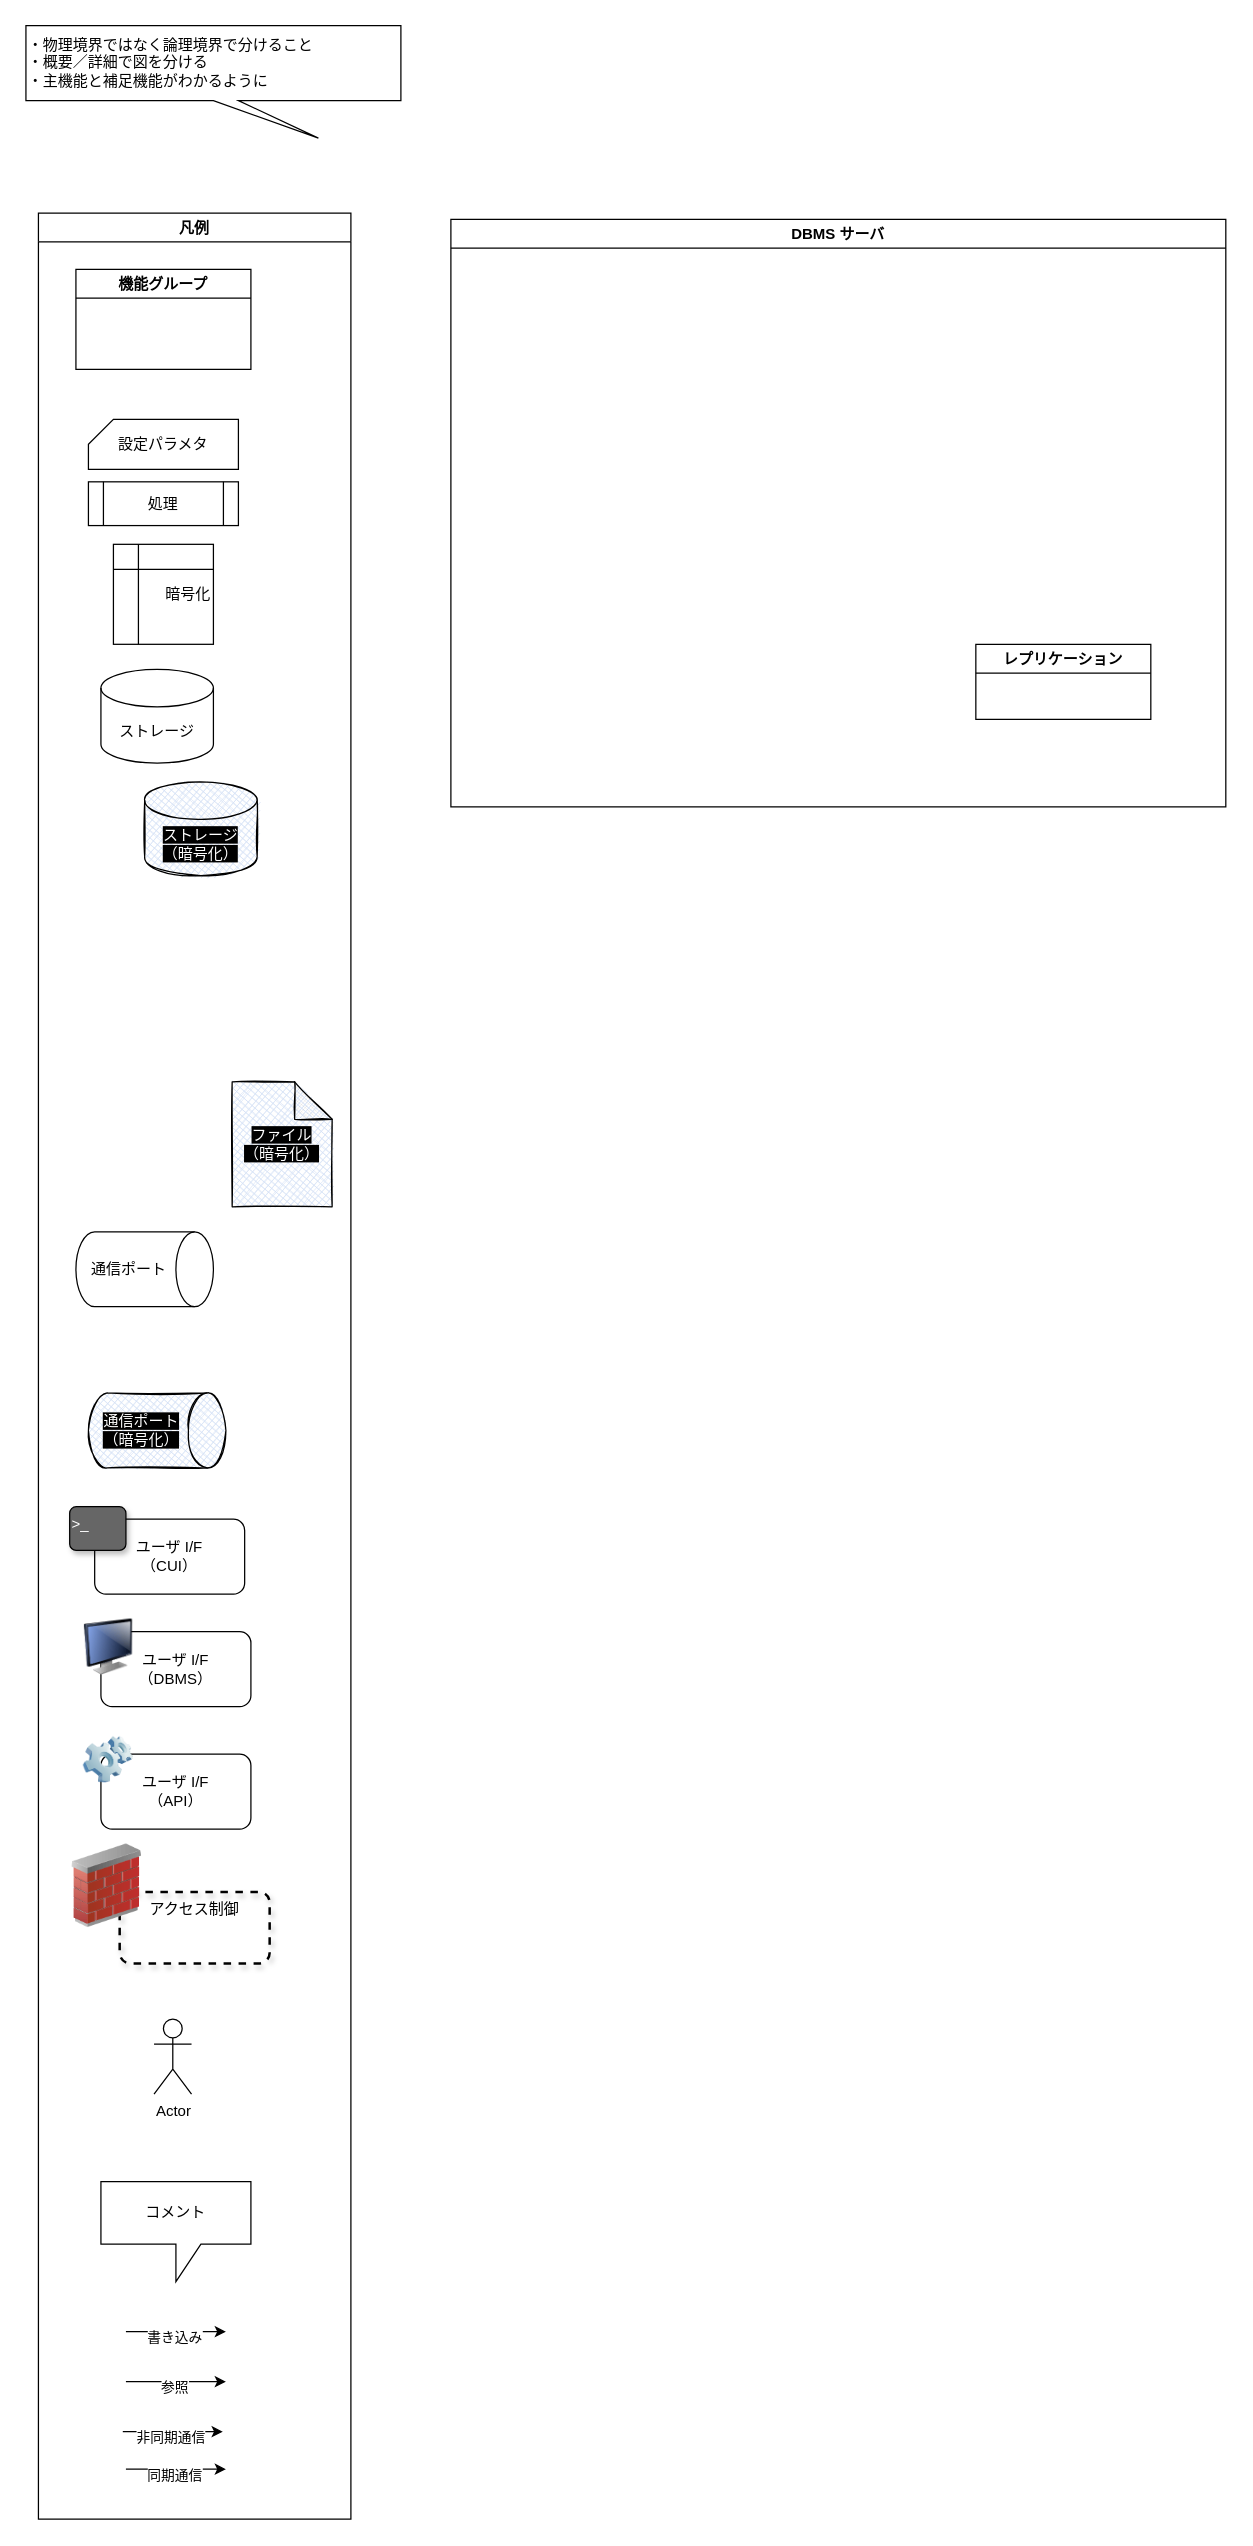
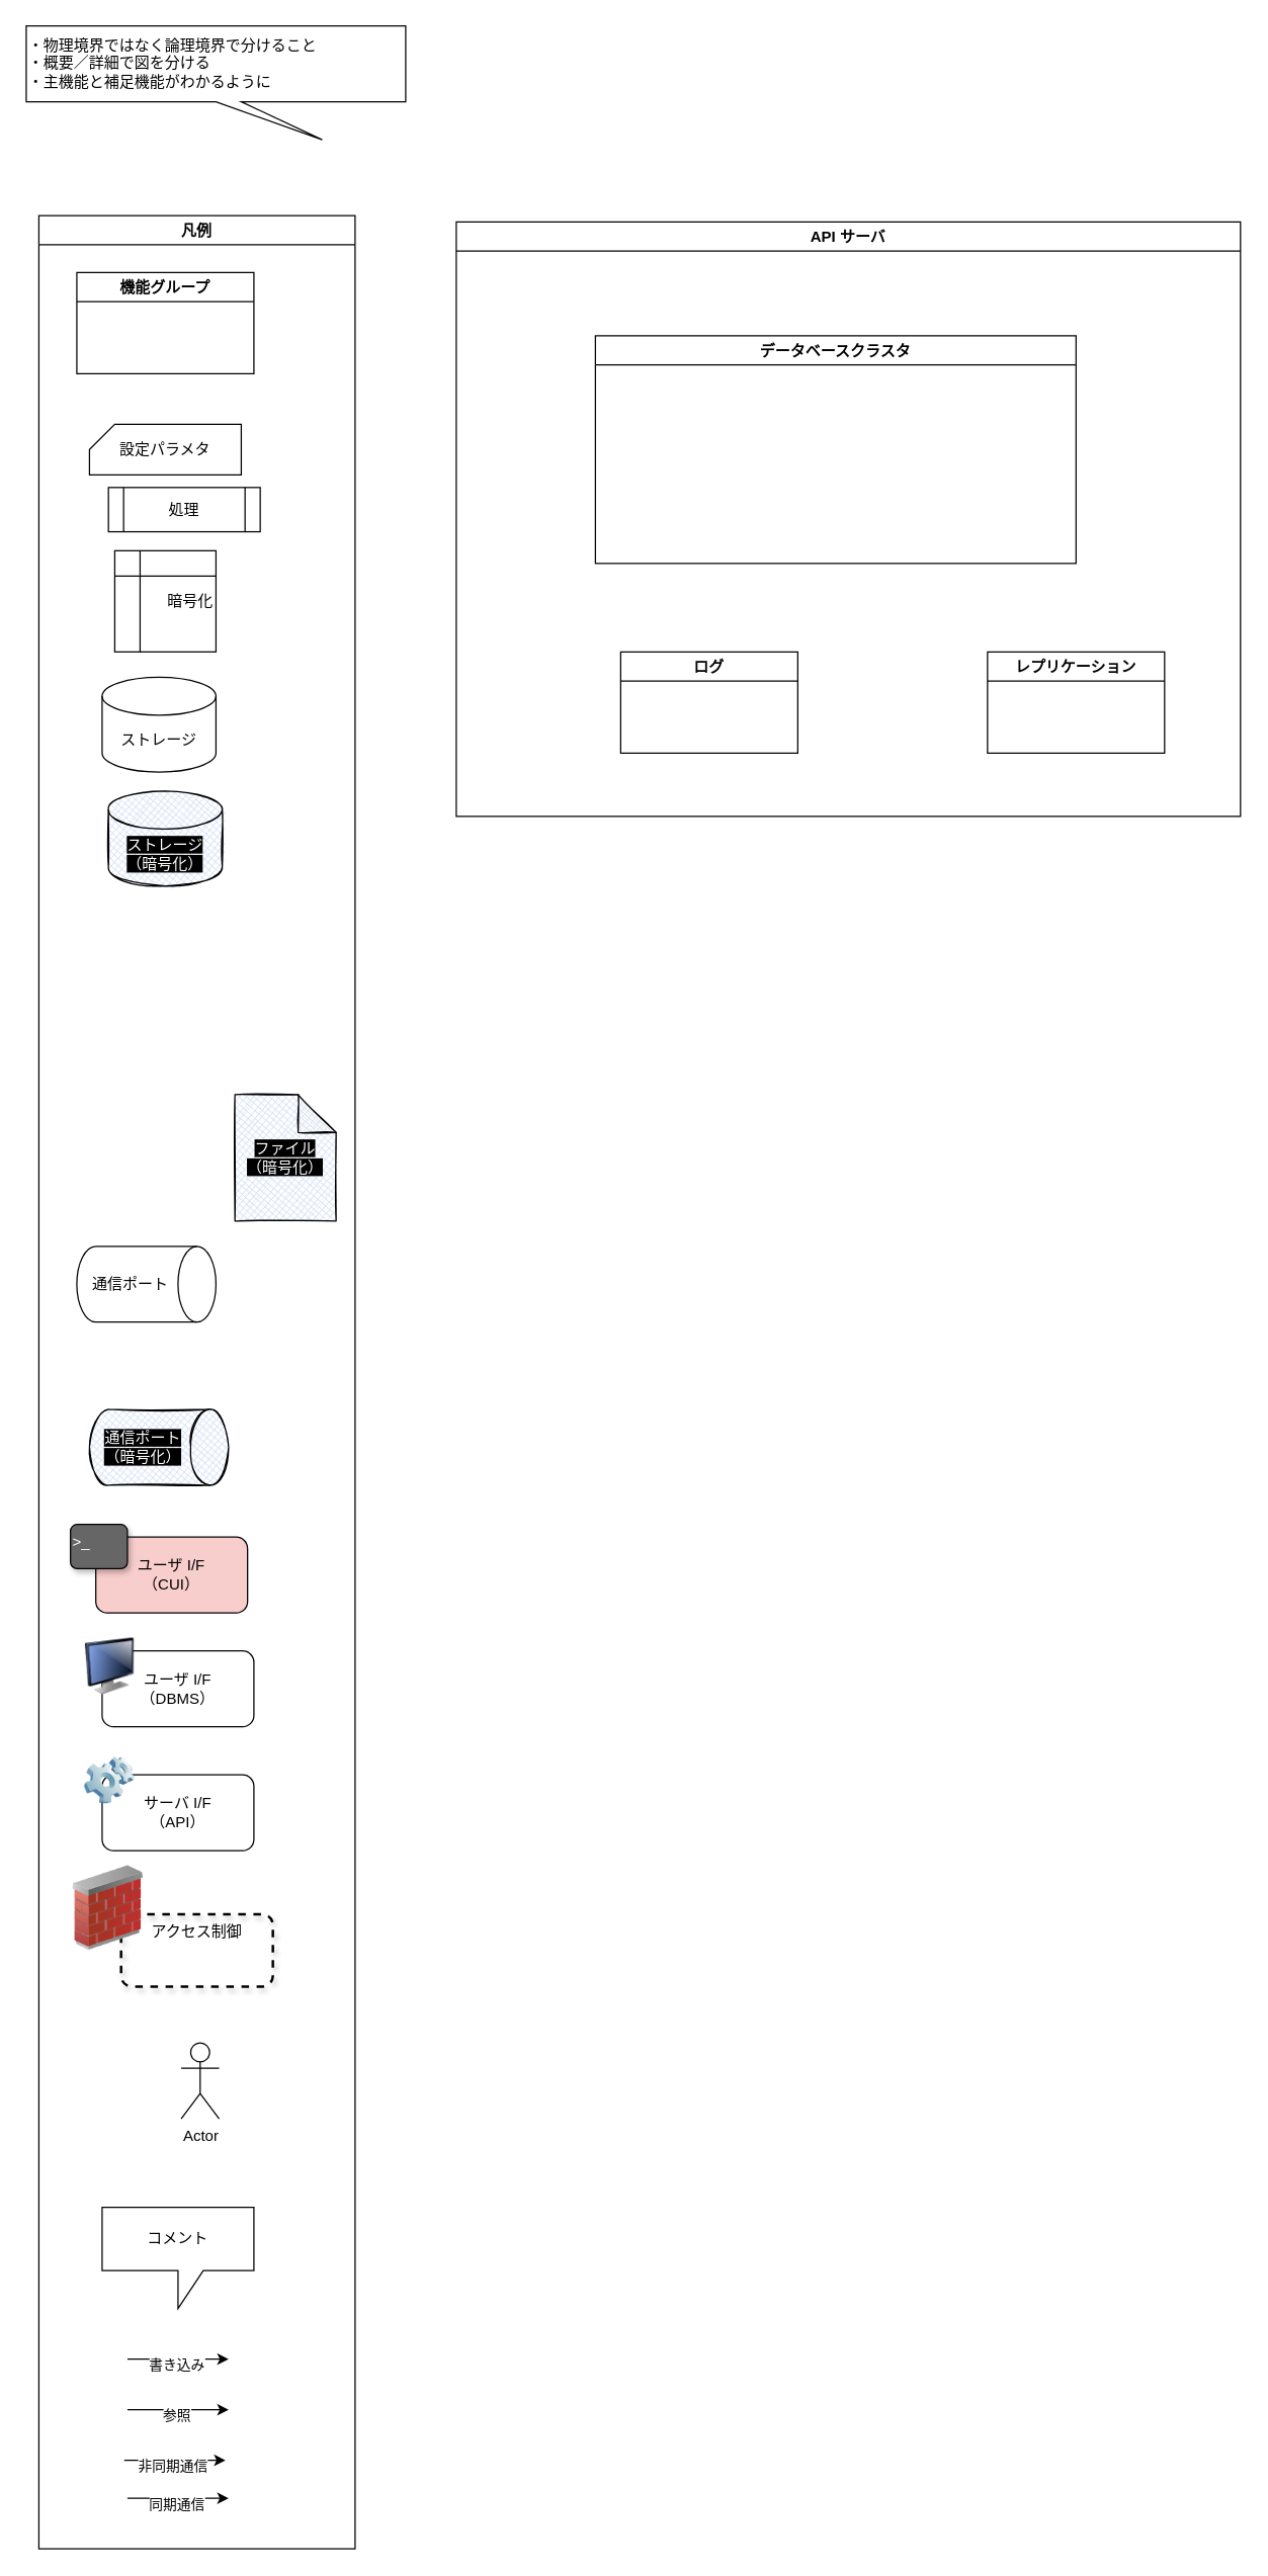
- <mxCell id="35" value="DBMS サーバ" style="swimlane;align=center;" vertex="1" parent="1"><mxGeometry x="360" y="175" width="620" height="470" as="geometry" /></mxCell>
+ <mxCell id="35" value="API サーバ" style="swimlane;align=center;" vertex="1" parent="1"><mxGeometry x="360" y="175" width="620" height="470" as="geometry" /></mxCell>
+ <mxCell id="36" value="データベースクラスタ" style="swimlane;align=center;" vertex="1" parent="35"><mxGeometry x="110" y="90" width="380" height="180" as="geometry" /></mxCell>
- <mxCell id="6" value="処理" style="shape=process;whiteSpace=wrap;html=1;backgroundOutline=1;align=center;" parent="3" vertex="1"><mxGeometry x="40" y="215" width="120" height="35" as="geometry" /></mxCell>
+ <mxCell id="6" value="処理" style="shape=process;whiteSpace=wrap;html=1;backgroundOutline=1;align=center;" parent="3" vertex="1"><mxGeometry x="55" y="215" width="120" height="35" as="geometry" /></mxCell>
- <mxCell id="37" value="レプリケーション" style="swimlane;align=center;" vertex="1" parent="35"><mxGeometry x="420" y="340" width="140" height="60" as="geometry" /></mxCell>
+ <mxCell id="37" value="レプリケーション" style="swimlane;align=center;" vertex="1" parent="35"><mxGeometry x="420" y="340" width="140" height="80" as="geometry" /></mxCell>
+ <mxCell id="38" value="ログ" style="swimlane;align=center;" vertex="1" parent="35"><mxGeometry x="130" y="340" width="140" height="80" as="geometry" /></mxCell>
- <mxCell id="14" value="&lt;font color=&quot;#ffffff&quot; style=&quot;background-color: rgb(0 , 0 , 0)&quot;&gt;ストレージ&lt;br&gt;（暗号化）&lt;/font&gt;" style="shape=cylinder3;whiteSpace=wrap;html=1;boundedLbl=1;backgroundOutline=1;size=15;align=center;sketch=1;fillStyle=cross-hatch;fillColor=#D4E1F5;" parent="3" vertex="1"><mxGeometry x="85" y="455" width="90" height="75" as="geometry" /></mxCell>
+ <mxCell id="14" value="&lt;font color=&quot;#ffffff&quot; style=&quot;background-color: rgb(0 , 0 , 0)&quot;&gt;ストレージ&lt;br&gt;（暗号化）&lt;/font&gt;" style="shape=cylinder3;whiteSpace=wrap;html=1;boundedLbl=1;backgroundOutline=1;size=15;align=center;sketch=1;fillStyle=cross-hatch;fillColor=#D4E1F5;" parent="3" vertex="1"><mxGeometry x="55" y="455" width="90" height="75" as="geometry" /></mxCell>
- <mxCell id="25" value="&lt;span&gt;ユーザ I/F&lt;/span&gt;&lt;br&gt;&lt;span&gt;（CUI）&lt;/span&gt;" style="rounded=1;whiteSpace=wrap;html=1;sketch=0;gradientDirection=south;fillColor=#FFFFFF;" parent="24" vertex="1"><mxGeometry x="20" y="10" width="120" height="60" as="geometry" /></mxCell>
+ <mxCell id="25" value="&lt;span&gt;ユーザ I/F&lt;/span&gt;&lt;br&gt;&lt;span&gt;（CUI）&lt;/span&gt;" style="rounded=1;whiteSpace=wrap;html=1;sketch=0;gradientDirection=south;fillColor=#f8cecc;" parent="24" vertex="1"><mxGeometry x="20" y="10" width="120" height="60" as="geometry" /></mxCell>
- <mxCell id="19" value="&lt;span&gt;ユーザ I/F&lt;/span&gt;&lt;br&gt;&lt;span&gt;（API）&lt;/span&gt;" style="rounded=1;whiteSpace=wrap;html=1;align=center;" parent="18" vertex="1"><mxGeometry x="14" y="18" width="120" height="60" as="geometry" /></mxCell>
+ <mxCell id="19" value="&lt;span&gt;サーバ I/F&lt;/span&gt;&lt;br&gt;&lt;span&gt;（API）&lt;/span&gt;" style="rounded=1;whiteSpace=wrap;html=1;align=center;" parent="18" vertex="1"><mxGeometry x="14" y="18" width="120" height="60" as="geometry" /></mxCell>
- <mxCell id="10" value="Actor" style="shape=umlActor;verticalLabelPosition=bottom;verticalAlign=top;html=1;outlineConnect=0;rounded=0;shadow=0;sketch=0;gradientColor=none;gradientDirection=south;fillColor=none;" parent="3" vertex="1"><mxGeometry x="92.5" y="1445" width="30" height="60" as="geometry" /></mxCell>
+ <mxCell id="10" value="Actor" style="shape=umlActor;verticalLabelPosition=bottom;verticalAlign=top;html=1;outlineConnect=0;rounded=0;shadow=0;sketch=0;gradientColor=none;gradientDirection=south;fillColor=none;" parent="3" vertex="1"><mxGeometry x="112.5" y="1445" width="30" height="60" as="geometry" /></mxCell>
